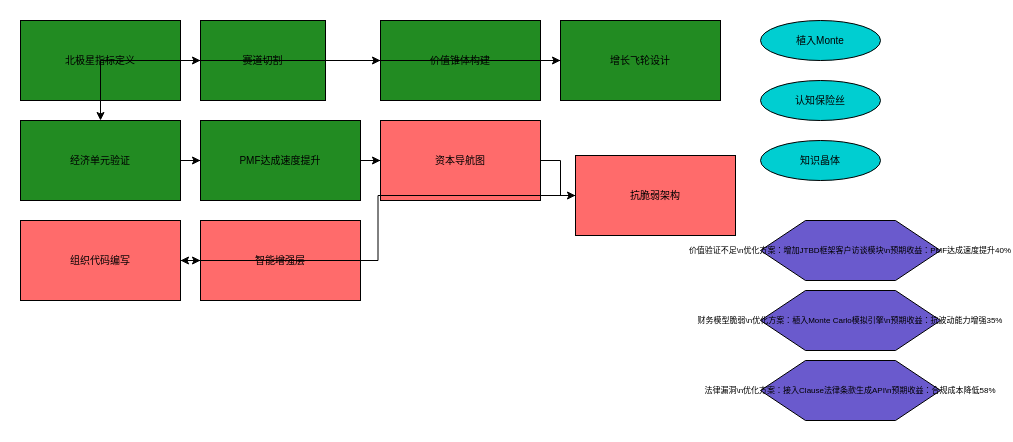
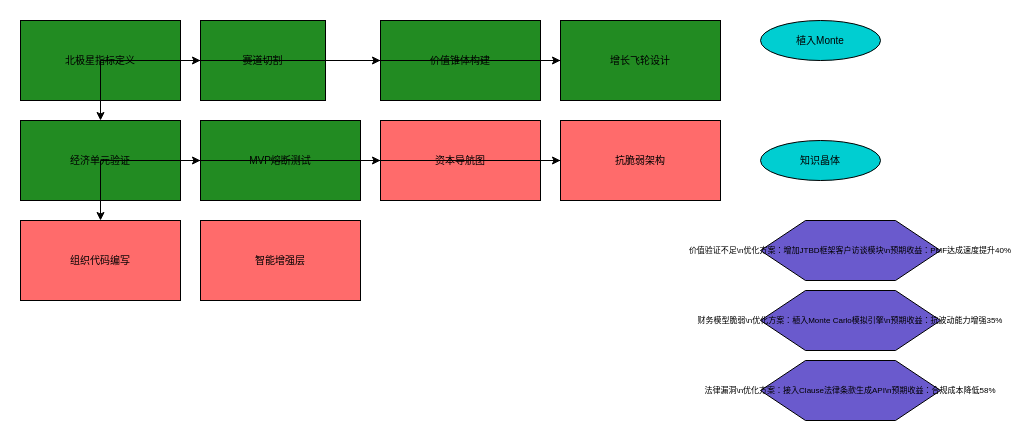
- <mxCell id="13" value="认知保险丝" style="shape=ellipse;fillColor=#00CED1;strokeColor=#000000;fontSize=10;" vertex="1" parent="1"><mxGeometry x="760" y="80" width="120" height="40" as="geometry" /></mxCell>
- <mxCell id="7" value="PMF达成速度提升" style="shape=rectangle;fillColor=#228B22;strokeColor=#000000;fontSize=10;" vertex="1" parent="1"><mxGeometry x="200" y="120" width="160" height="80" as="geometry" /></mxCell>
+ <mxCell id="7" value="MVP熔断测试" style="shape=rectangle;fillColor=#228B22;strokeColor=#000000;fontSize=10;" vertex="1" parent="1"><mxGeometry x="200" y="120" width="160" height="80" as="geometry" /></mxCell>
- <mxCell id="9" value="抗脆弱架构" style="shape=rectangle;fillColor=#FF6B6B;strokeColor=#000000;fontSize=10;" vertex="1" parent="1"><mxGeometry x="575" y="155" width="160" height="80" as="geometry" /></mxCell>
+ <mxCell id="9" value="抗脆弱架构" style="shape=rectangle;fillColor=#FF6B6B;strokeColor=#000000;fontSize=10;" vertex="1" parent="1"><mxGeometry x="560" y="120" width="160" height="80" as="geometry" /></mxCell>
- <mxCell id="26" style="edgeStyle=orthogonalEdgeStyle;rounded=0;orthogonalLoop=1;jettySize=auto;html=1" edge="1" parent="1" source="10" target="11"><mxGeometry relative="1" as="geometry" /></mxCell>
